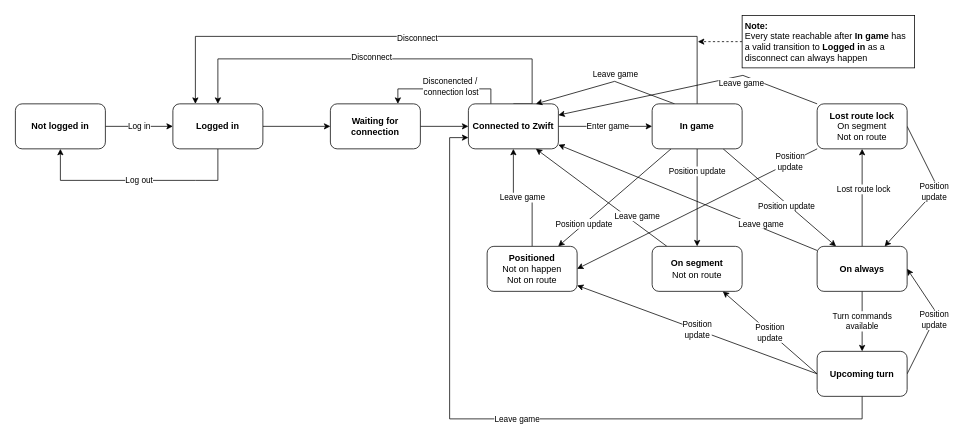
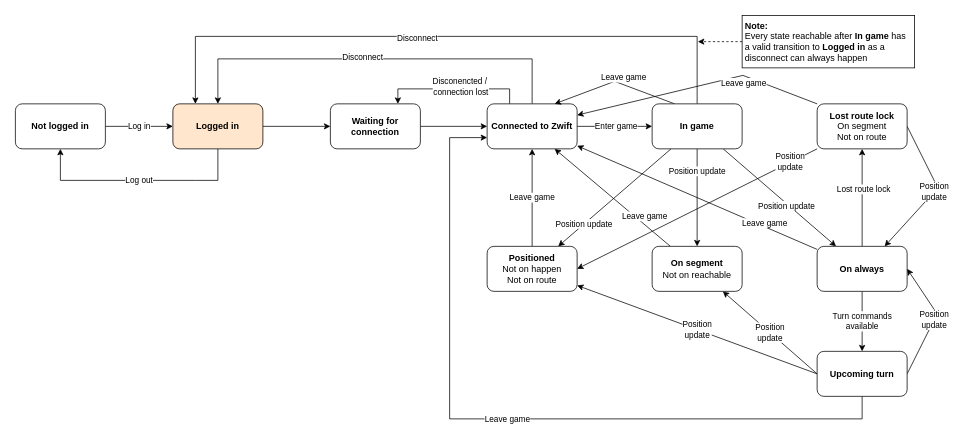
- <mxCell id="29" value="Logged in" style="rounded=1;whiteSpace=wrap;html=1;fontStyle=1" parent="1" vertex="1"><mxGeometry x="230" y="137.97" width="120" height="60" as="geometry" /></mxCell>
+ <mxCell id="29" value="Logged in" style="rounded=1;whiteSpace=wrap;html=1;fontStyle=1;fillColor=#ffe6cc;" parent="1" vertex="1"><mxGeometry x="230" y="137.97" width="120" height="60" as="geometry" /></mxCell>
- <mxCell id="8" value="Connected to Zwift" style="rounded=1;whiteSpace=wrap;html=1;fontStyle=1" parent="1" vertex="1"><mxGeometry x="624" y="137.97" width="120" height="60" as="geometry" /></mxCell>
+ <mxCell id="8" value="Connected to Zwift" style="rounded=1;whiteSpace=wrap;html=1;fontStyle=1" parent="1" vertex="1"><mxGeometry x="649" y="137.97" width="120" height="60" as="geometry" /></mxCell>
- <mxCell id="21" value="&lt;b&gt;On segment&lt;/b&gt;&lt;br&gt;Not on route" style="whiteSpace=wrap;html=1;rounded=1;" parent="1" vertex="1"><mxGeometry x="869" y="327.97" width="120" height="60" as="geometry" /></mxCell>
+ <mxCell id="21" value="&lt;b&gt;On segment&lt;/b&gt;&lt;br&gt;Not on reachable" style="whiteSpace=wrap;html=1;rounded=1;" parent="1" vertex="1"><mxGeometry x="869" y="327.97" width="120" height="60" as="geometry" /></mxCell>
